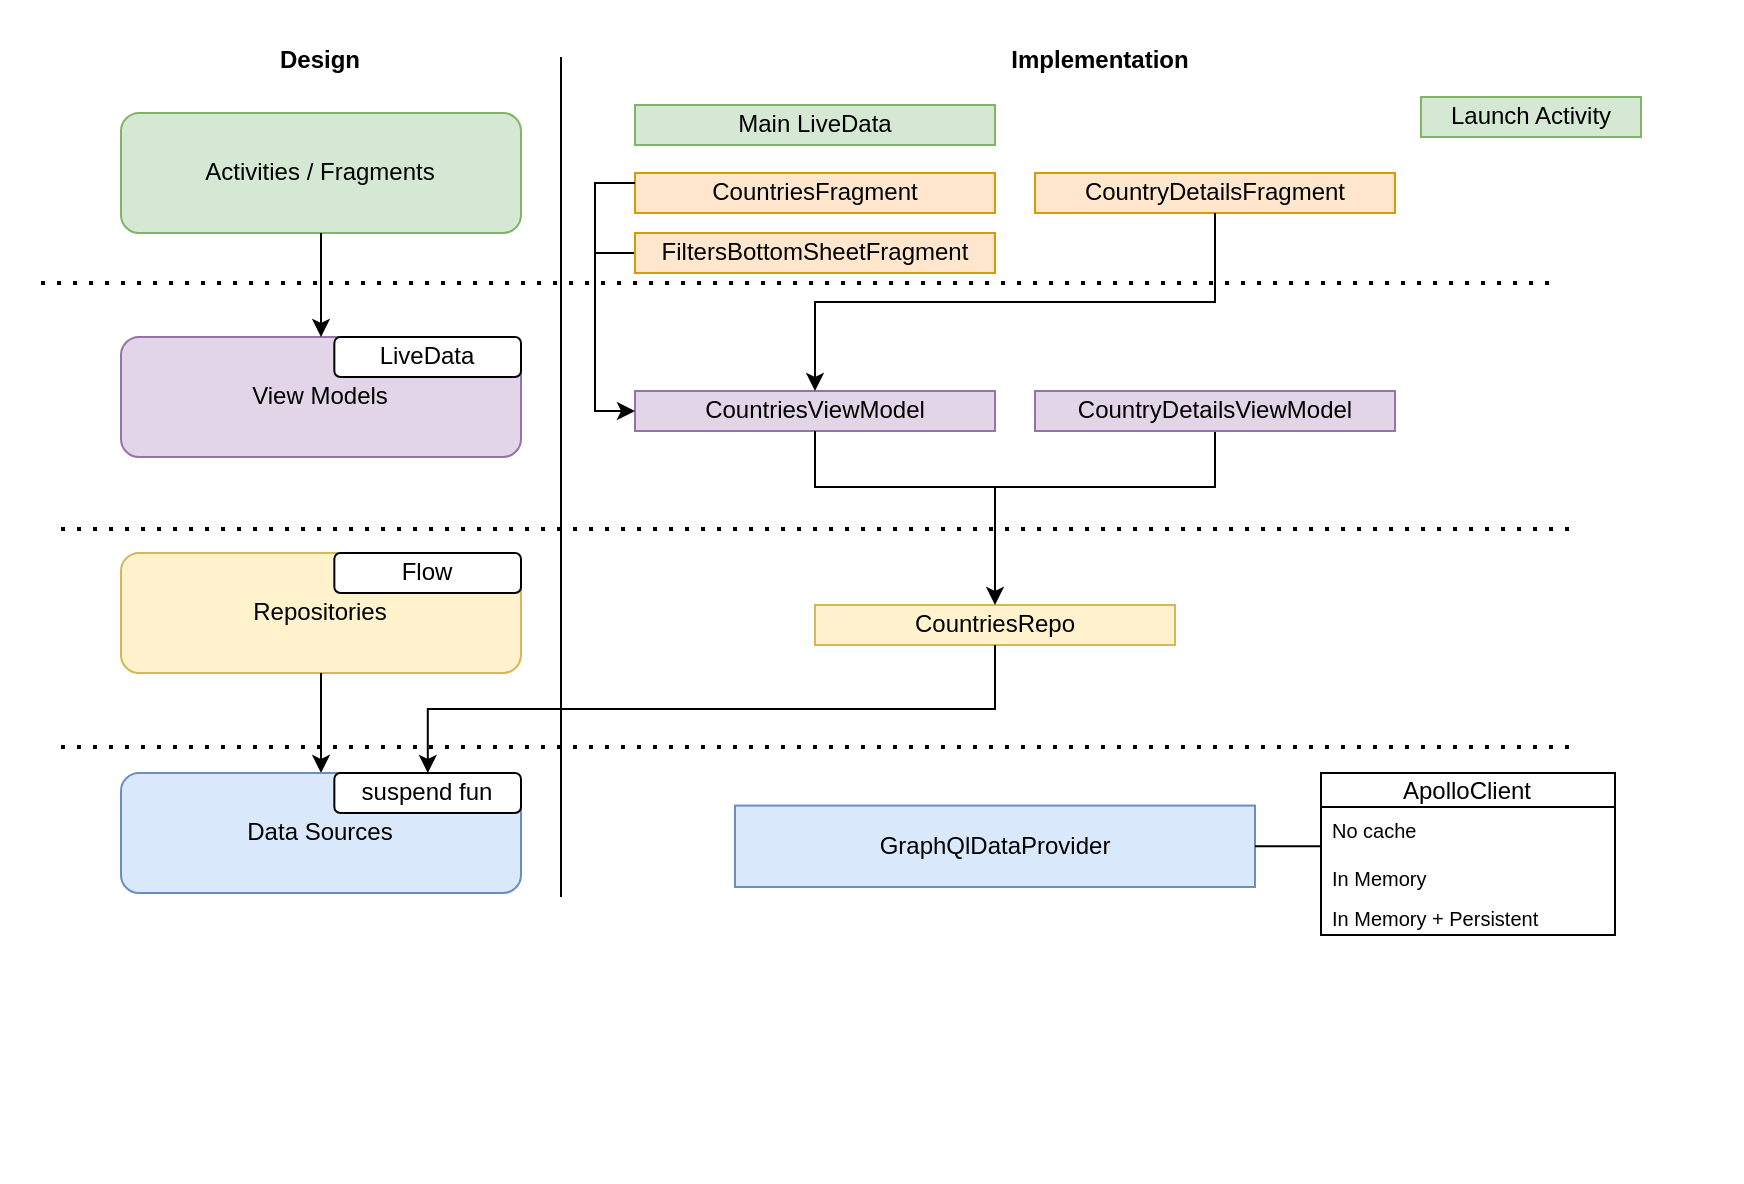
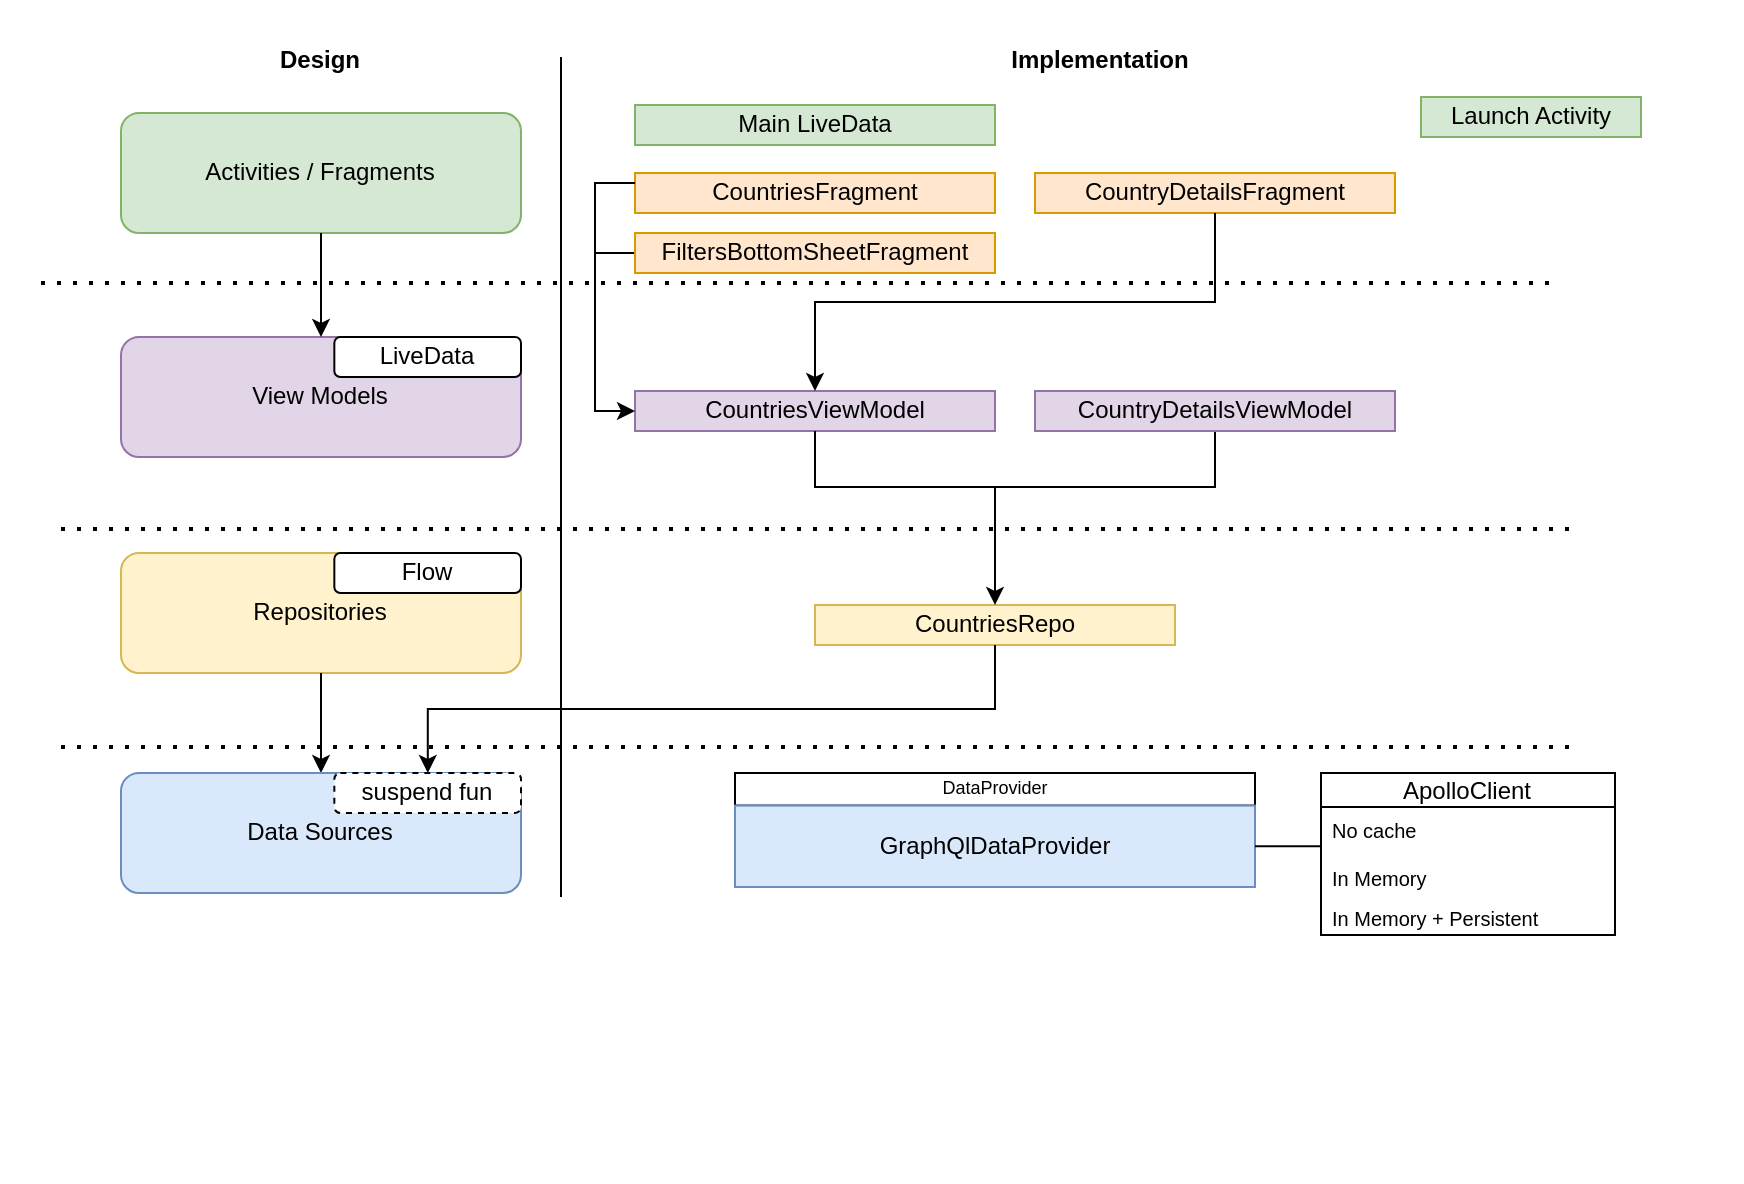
+ <mxCell id="35" value="DataProvider" style="html=1;fontSize=9;" parent="34" vertex="1"><mxGeometry width="260" height="16.286" as="geometry" /></mxCell>
- <mxCell id="18" value="suspend fun" style="rounded=1;whiteSpace=wrap;html=1;" parent="16" vertex="1"><mxGeometry x="106.667" width="93.333" height="20" as="geometry" /></mxCell>
+ <mxCell id="18" value="suspend fun" style="rounded=1;whiteSpace=wrap;html=1;dashed=1;" parent="16" vertex="1"><mxGeometry x="106.667" width="93.333" height="20" as="geometry" /></mxCell>
